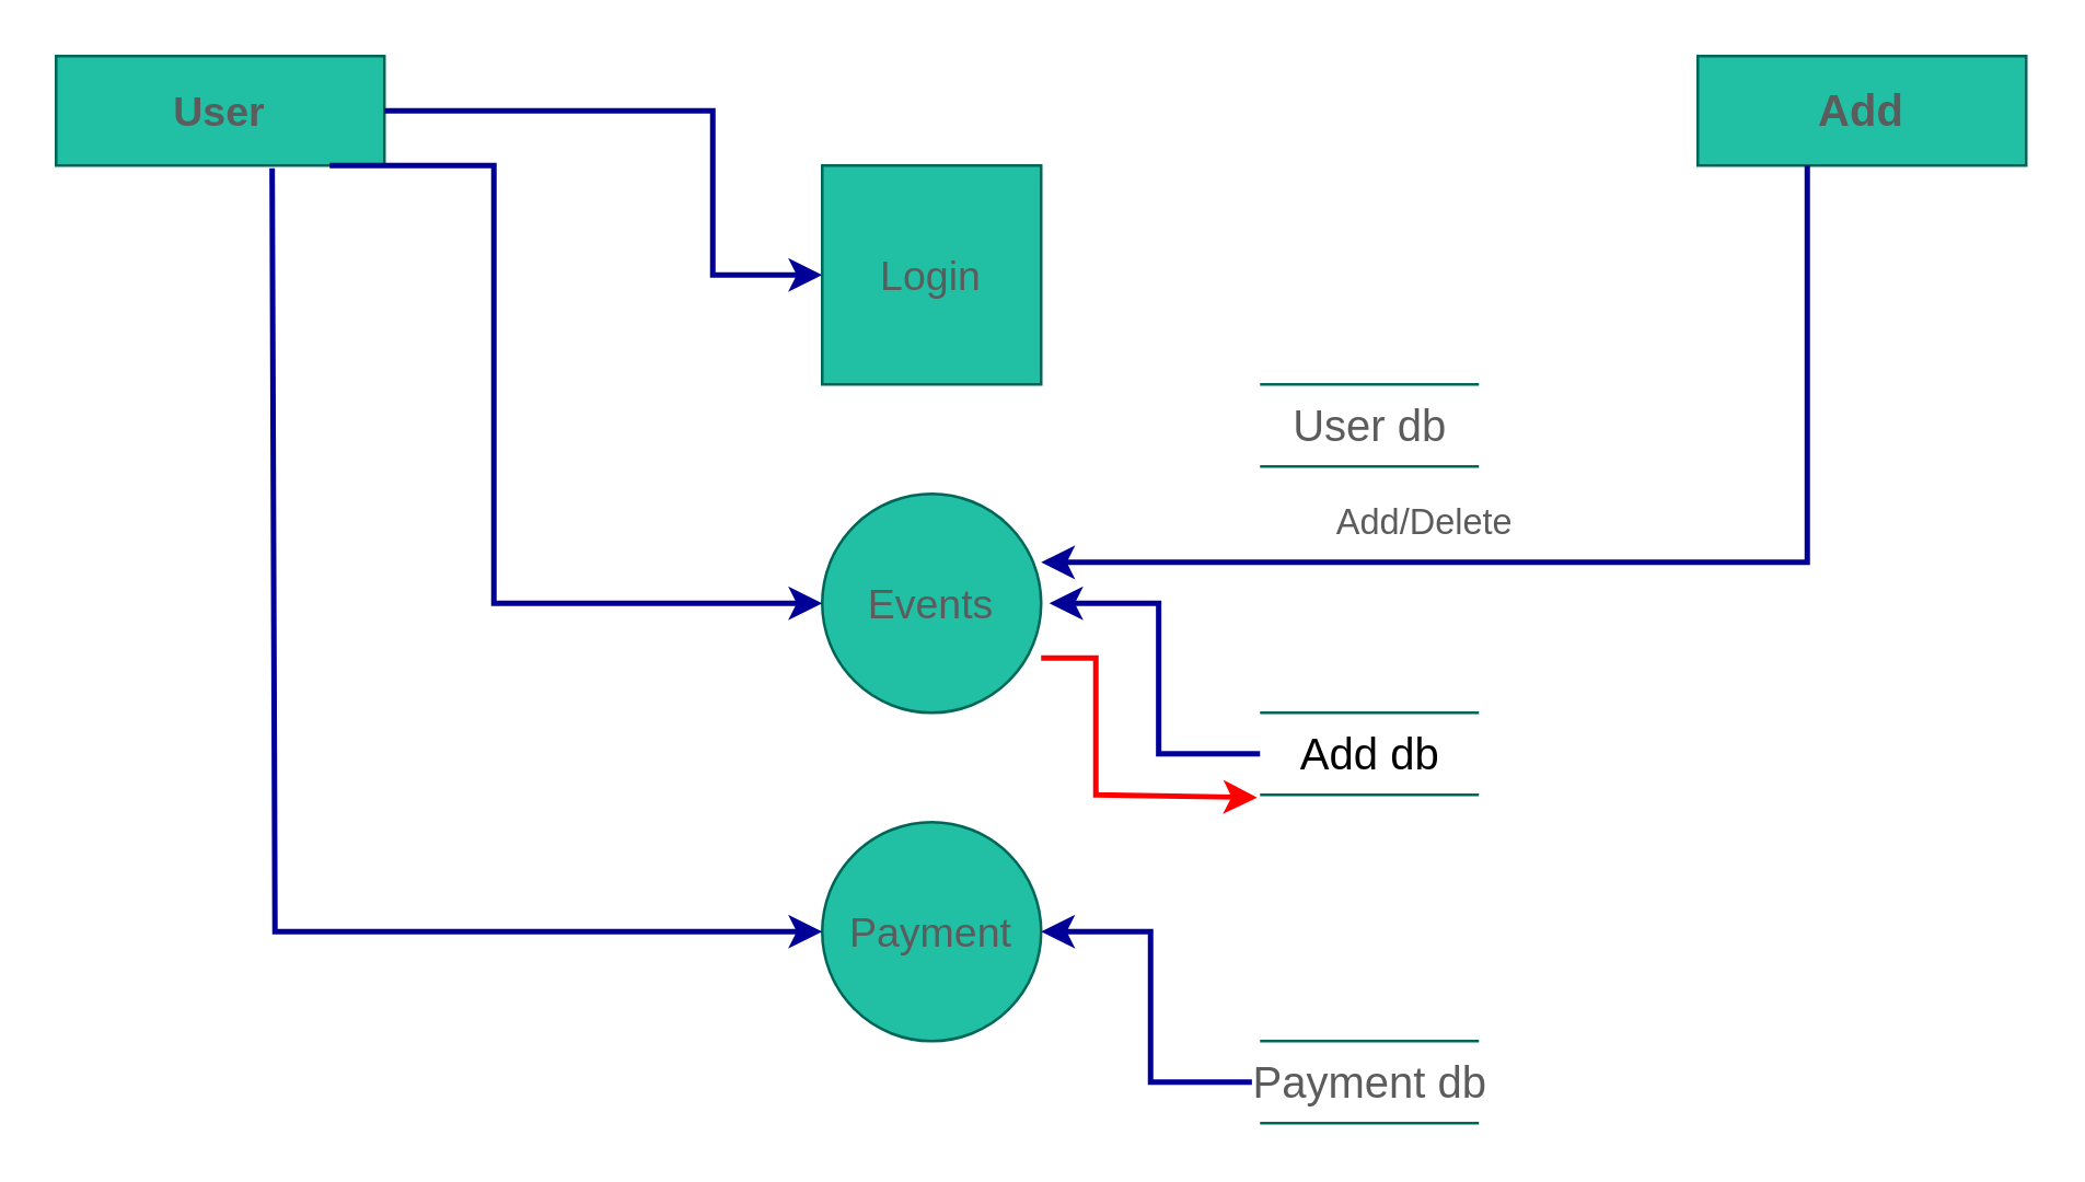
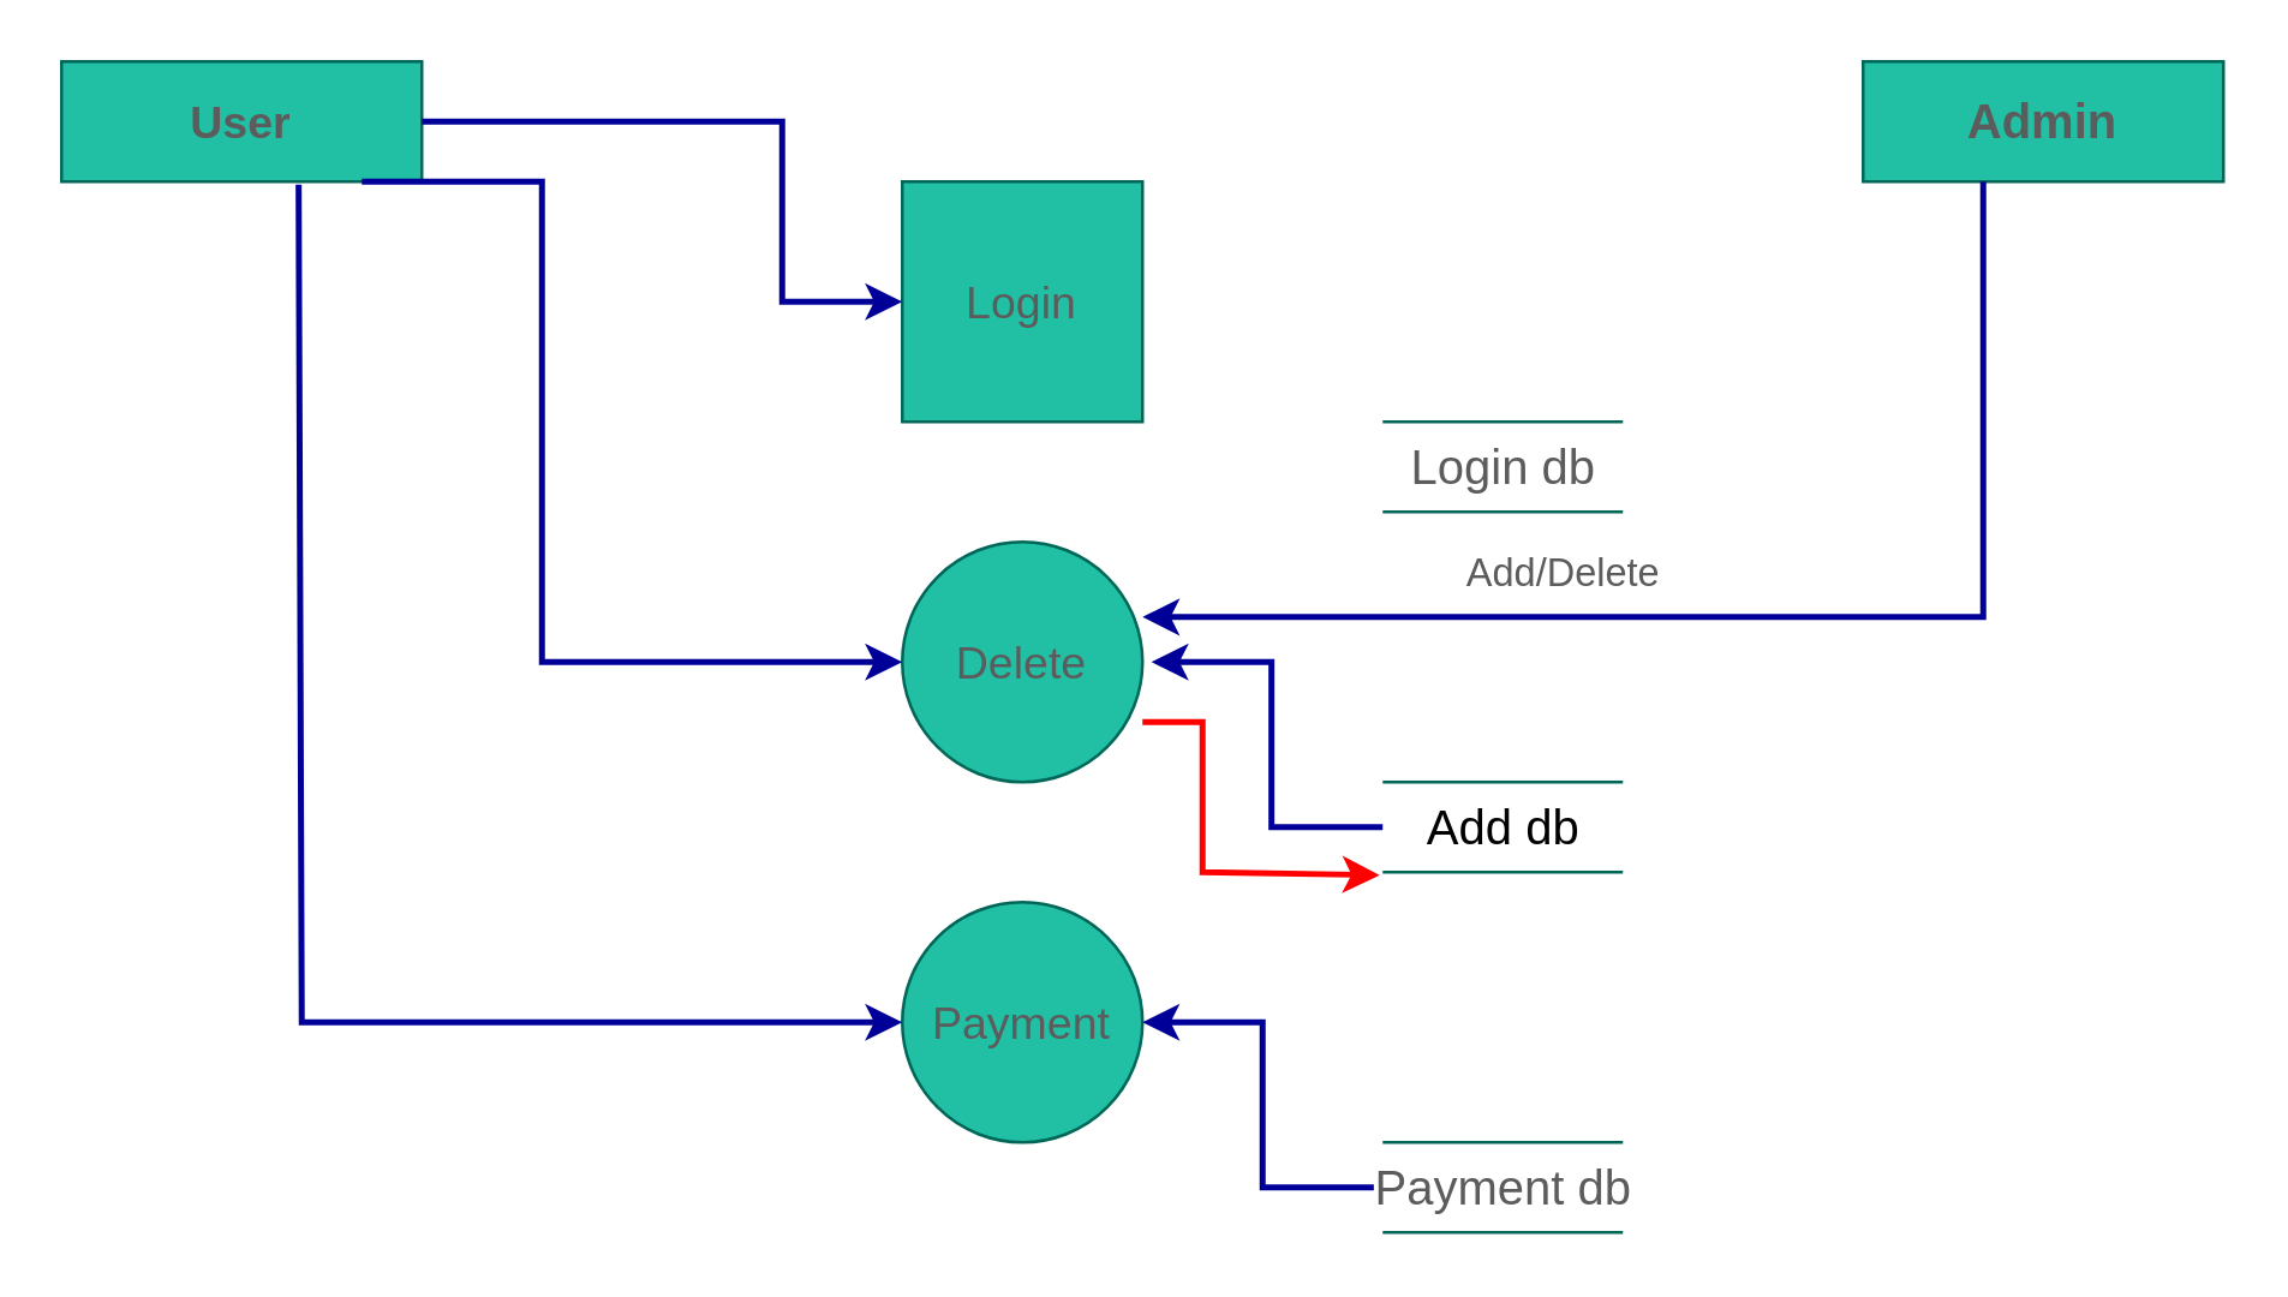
- <mxCell id="6" value="&lt;b&gt;&lt;font style=&quot;font-size: 16px;&quot;&gt;Add&lt;/font&gt;&lt;/b&gt;" style="rounded=0;whiteSpace=wrap;html=1;fontSize=15;fillColor=#21C0A5;strokeColor=#006658;fontColor=#5C5C5C;" vertex="1" parent="1"><mxGeometry x="620" y="20" width="120" height="40" as="geometry" /></mxCell>
+ <mxCell id="6" value="&lt;b&gt;&lt;font style=&quot;font-size: 16px;&quot;&gt;Admin&lt;/font&gt;&lt;/b&gt;" style="rounded=0;whiteSpace=wrap;html=1;fontSize=15;fillColor=#21C0A5;strokeColor=#006658;fontColor=#5C5C5C;" vertex="1" parent="1"><mxGeometry x="620" y="20" width="120" height="40" as="geometry" /></mxCell>
- <mxCell id="13" value="User db" style="text;html=1;align=center;verticalAlign=middle;resizable=0;points=[];autosize=1;strokeColor=none;fillColor=none;fontSize=16;fontColor=#5C5C5C;" vertex="1" parent="1"><mxGeometry x="460" y="140" width="80" height="30" as="geometry" /></mxCell>
+ <mxCell id="13" value="Login db" style="text;html=1;align=center;verticalAlign=middle;resizable=0;points=[];autosize=1;strokeColor=none;fillColor=none;fontSize=16;fontColor=#5C5C5C;" vertex="1" parent="1"><mxGeometry x="460" y="140" width="80" height="30" as="geometry" /></mxCell>
- <mxCell id="4" value="Events" style="ellipse;whiteSpace=wrap;html=1;aspect=fixed;fontSize=15;fillColor=#21C0A5;strokeColor=#006658;fontColor=#5C5C5C;" vertex="1" parent="1"><mxGeometry x="300" y="180" width="80" height="80" as="geometry" /></mxCell>
+ <mxCell id="4" value="Delete" style="ellipse;whiteSpace=wrap;html=1;aspect=fixed;fontSize=15;fillColor=#21C0A5;strokeColor=#006658;fontColor=#5C5C5C;" vertex="1" parent="1"><mxGeometry x="300" y="180" width="80" height="80" as="geometry" /></mxCell>
